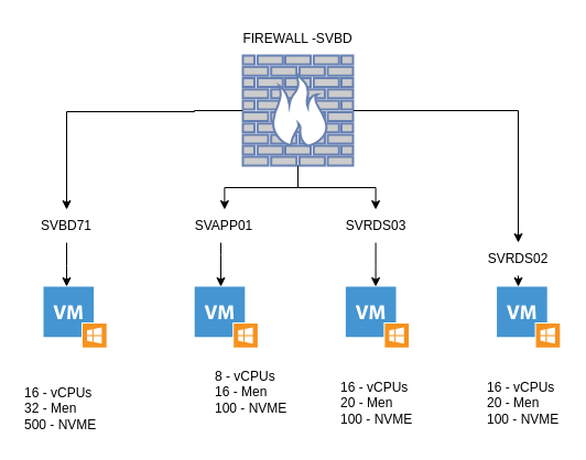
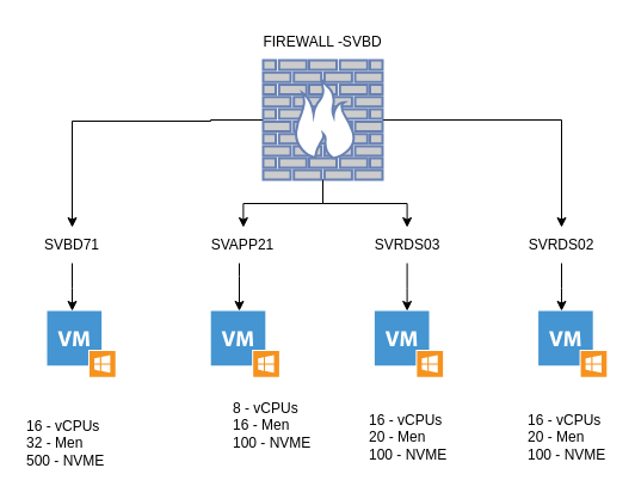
- <mxCell id="14" value="SVAPP01" style="text;html=1;align=center;verticalAlign=middle;whiteSpace=wrap;rounded=0;" vertex="1" parent="1"><mxGeometry x="173.4" y="190" width="60" height="30" as="geometry" /></mxCell>
+ <mxCell id="14" value="SVAPP21" style="text;html=1;align=center;verticalAlign=middle;whiteSpace=wrap;rounded=0;" vertex="1" parent="1"><mxGeometry x="173.4" y="190" width="60" height="30" as="geometry" /></mxCell>
- <mxCell id="18" value="SVRDS02" style="text;html=1;align=center;verticalAlign=middle;whiteSpace=wrap;rounded=0;" vertex="1" parent="1"><mxGeometry x="440" y="220" width="60" height="30" as="geometry" /></mxCell>
+ <mxCell id="18" value="SVRDS02" style="text;html=1;align=center;verticalAlign=middle;whiteSpace=wrap;rounded=0;" vertex="1" parent="1"><mxGeometry x="440" y="190" width="60" height="30" as="geometry" /></mxCell>
